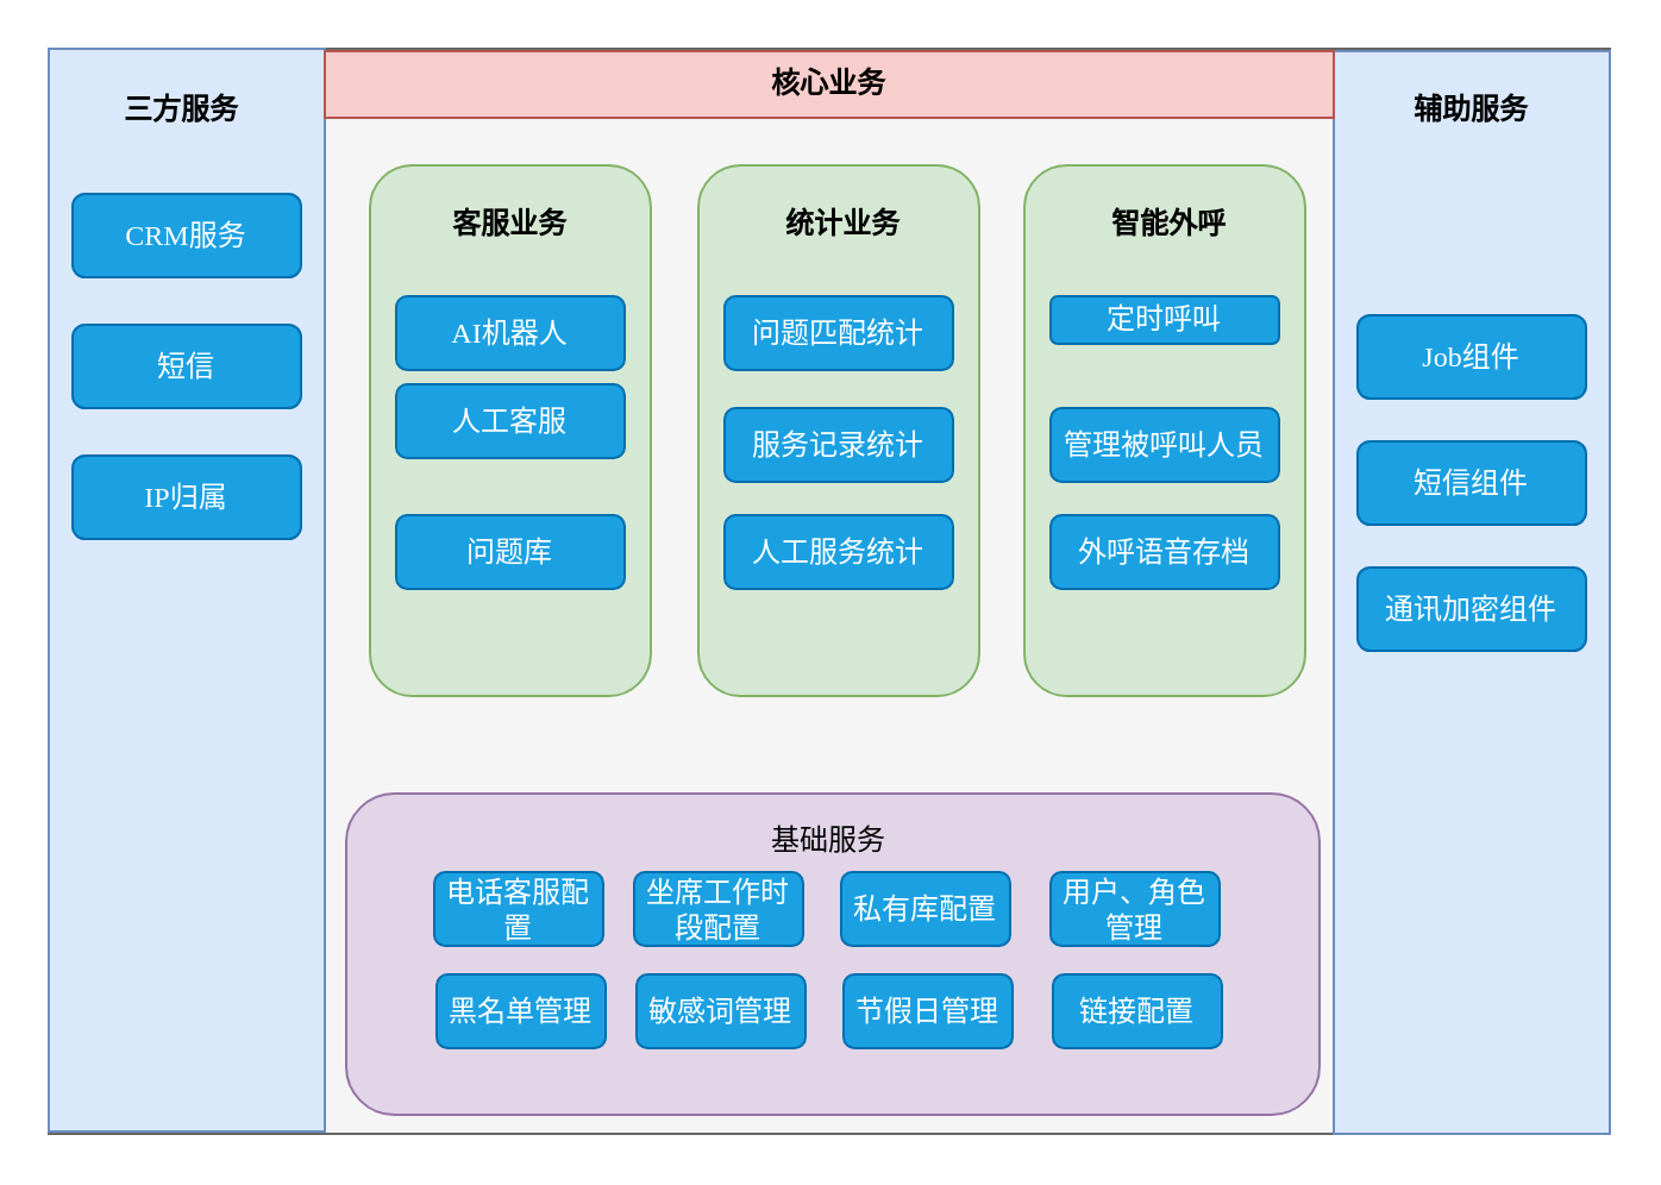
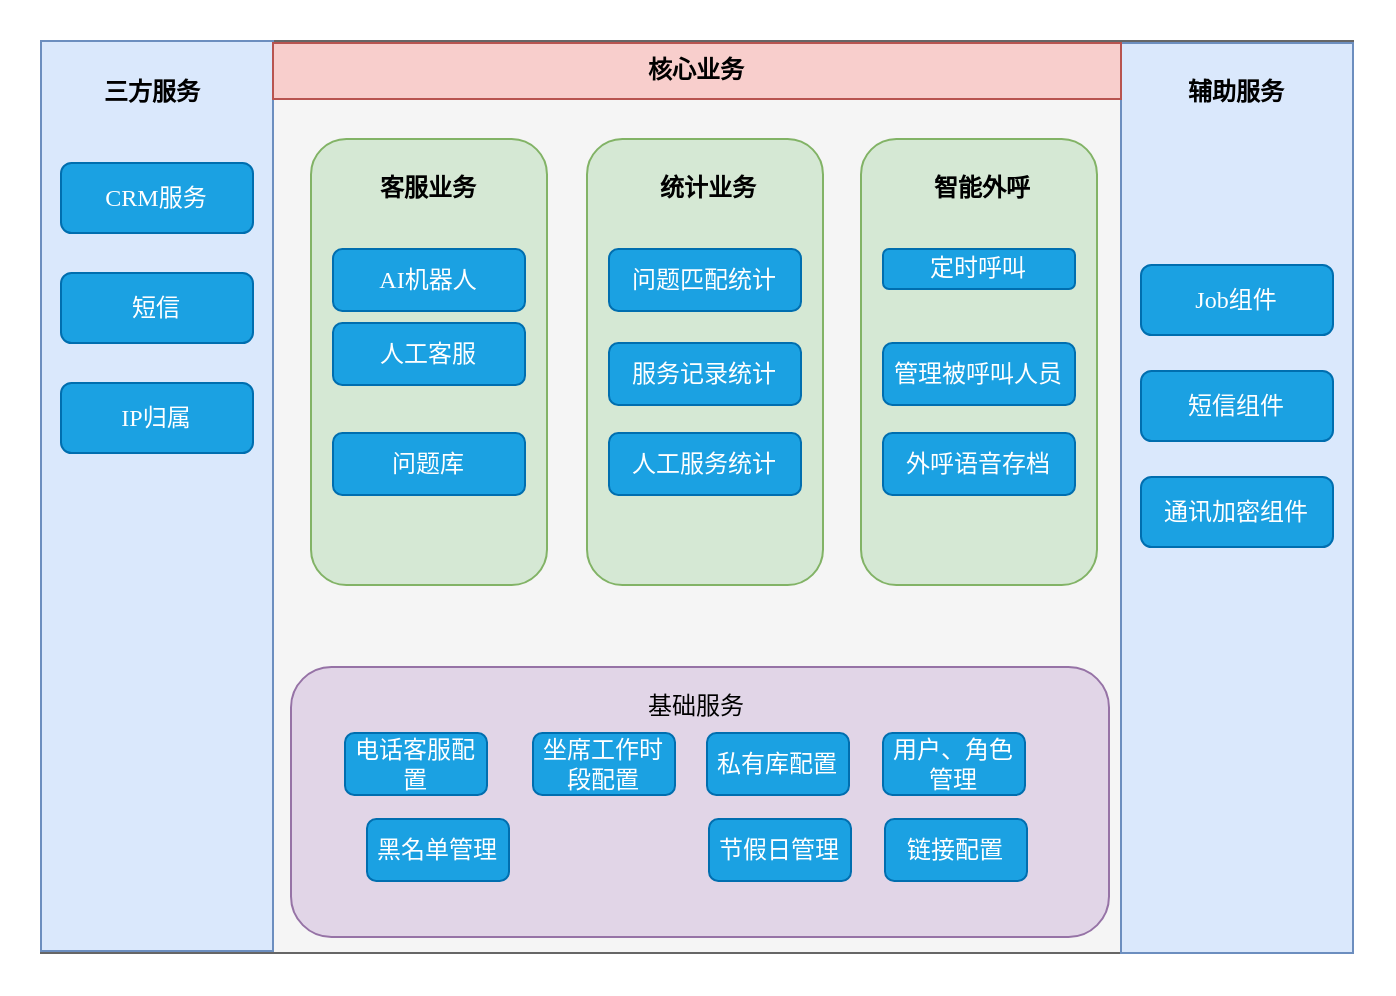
- <mxCell id="24" value="电话客服配置" style="rounded=1;whiteSpace=wrap;html=1;fillColor=#1ba1e2;fontColor=#ffffff;strokeColor=#006EAF;fontFamily=Tahoma;" vertex="1" parent="1"><mxGeometry x="182" y="366" width="71" height="31" as="geometry" /></mxCell>
+ <mxCell id="24" value="电话客服配置" style="rounded=1;whiteSpace=wrap;html=1;fillColor=#1ba1e2;fontColor=#ffffff;strokeColor=#006EAF;fontFamily=Tahoma;" vertex="1" parent="1"><mxGeometry x="172" y="366" width="71" height="31" as="geometry" /></mxCell>
- <mxCell id="29" value="敏感词管理" style="rounded=1;whiteSpace=wrap;html=1;fillColor=#1ba1e2;fontColor=#ffffff;strokeColor=#006EAF;fontFamily=Tahoma;" vertex="1" parent="1"><mxGeometry x="267" y="409" width="71" height="31" as="geometry" /></mxCell>
